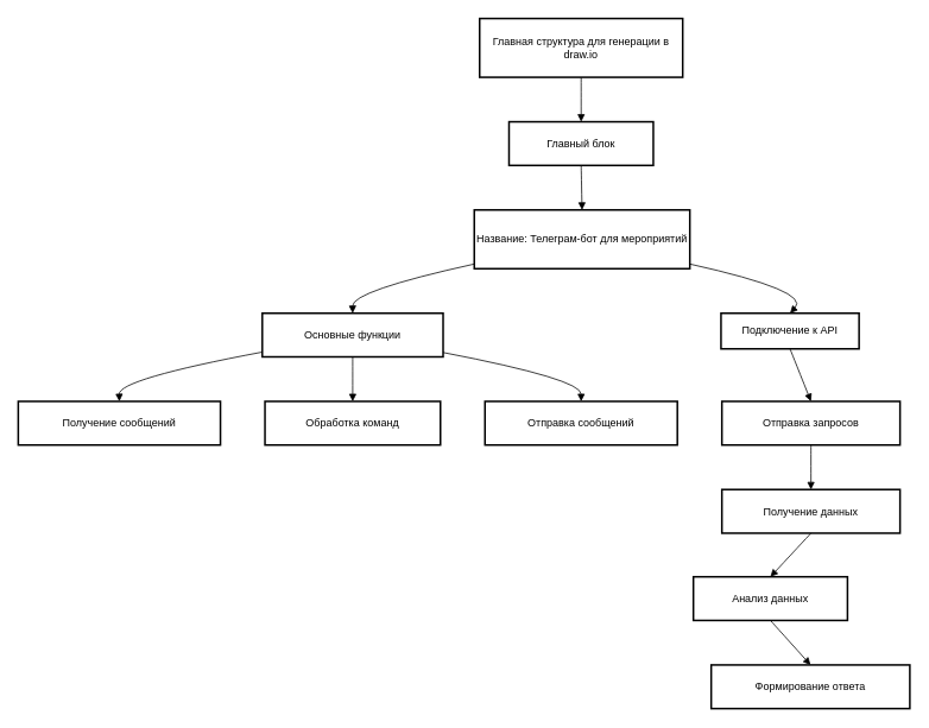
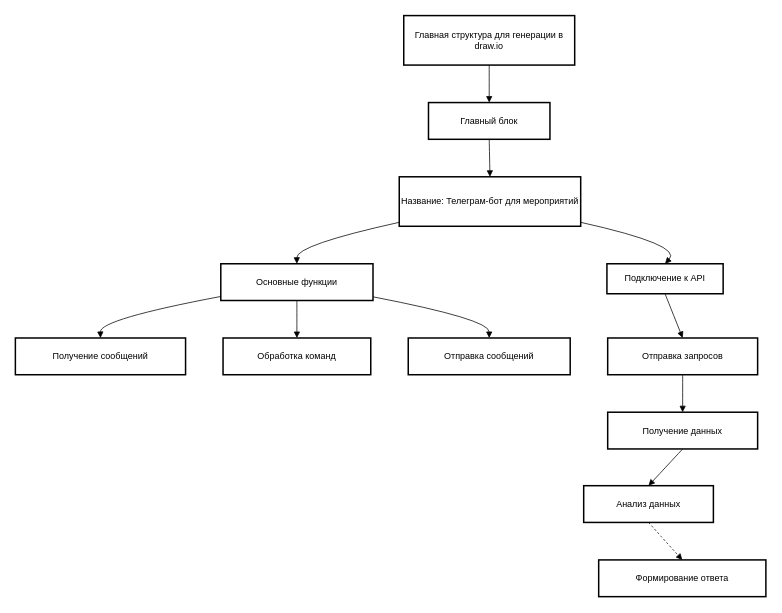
- <mxCell id="24" value="" style="curved=1;startArrow=none;endArrow=block;exitX=0.5;exitY=1;entryX=0.5;entryY=0;" edge="1" parent="1" source="12" target="13"><mxGeometry relative="1" as="geometry"><Array as="points" /></mxGeometry></mxCell>
+ <mxCell id="24" value="" style="curved=1;startArrow=none;endArrow=block;exitX=0.5;exitY=1;entryX=0.5;entryY=0;dashed=1;" edge="1" parent="1" source="12" target="13"><mxGeometry relative="1" as="geometry"><Array as="points" /></mxGeometry></mxCell>
